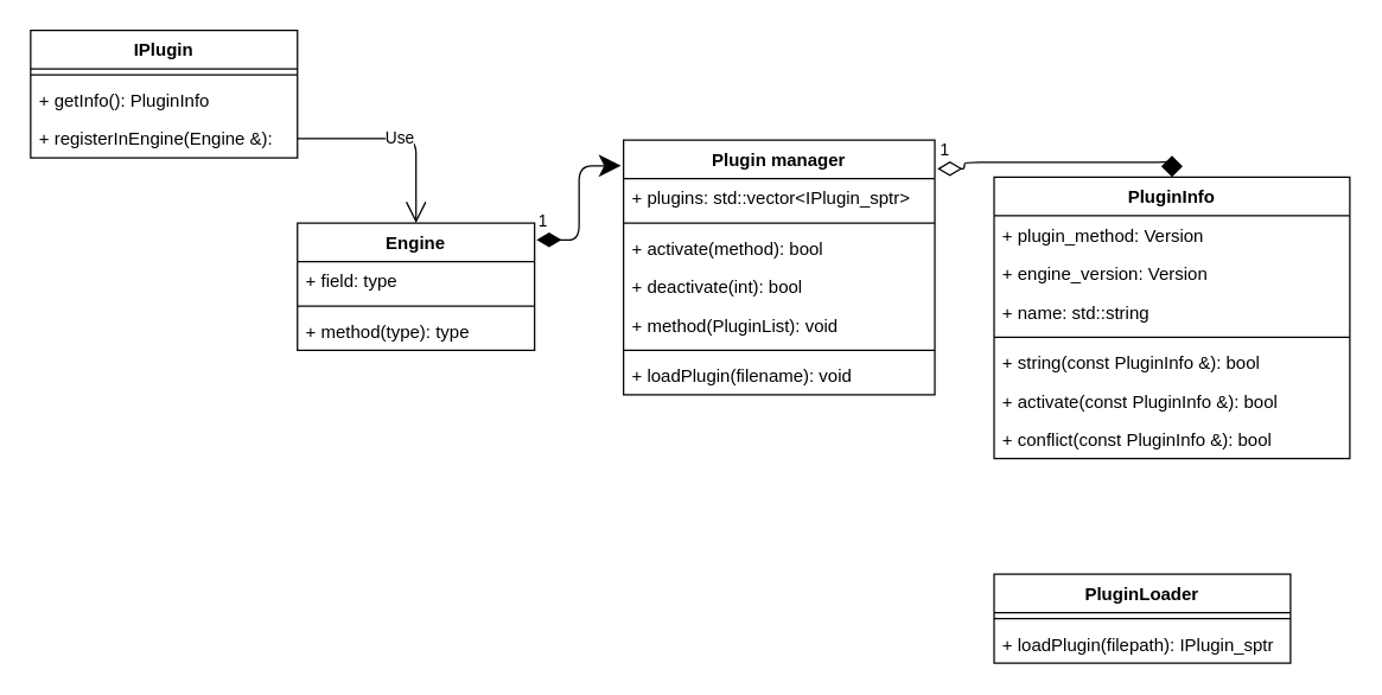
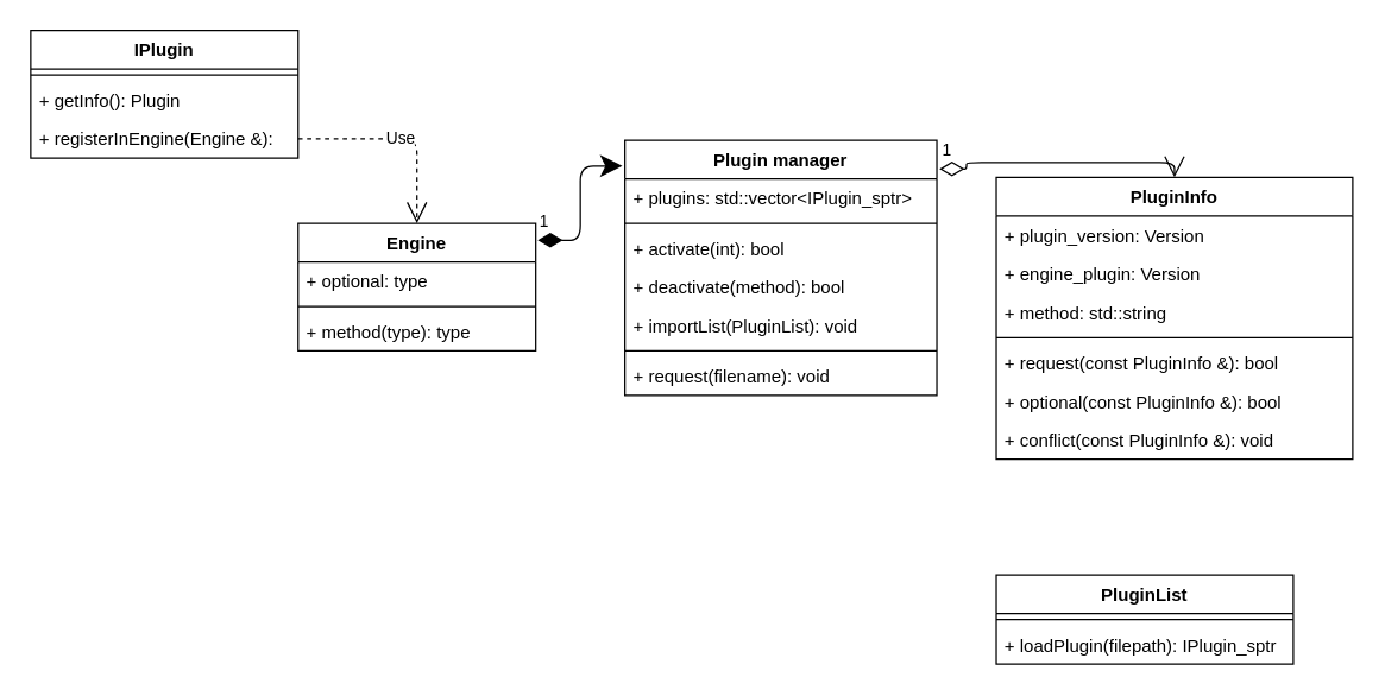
- <mxCell id="12" value="+ getInfo(): PluginInfo" style="text;strokeColor=none;fillColor=none;align=left;verticalAlign=top;spacingLeft=4;spacingRight=4;overflow=hidden;rotatable=0;points=[[0,0.5],[1,0.5]];portConstraint=eastwest;" vertex="1" parent="10"><mxGeometry y="34" width="180" height="26" as="geometry" /></mxCell>
+ <mxCell id="12" value="+ getInfo(): Plugin" style="text;strokeColor=none;fillColor=none;align=left;verticalAlign=top;spacingLeft=4;spacingRight=4;overflow=hidden;rotatable=0;points=[[0,0.5],[1,0.5]];portConstraint=eastwest;" vertex="1" parent="10"><mxGeometry y="34" width="180" height="26" as="geometry" /></mxCell>
- <mxCell id="18" value="Use" style="endArrow=open;endSize=12;dashed=0;html=1;exitX=1;exitY=0.5;exitDx=0;exitDy=0;entryX=0.5;entryY=0;entryDx=0;entryDy=0;" edge="1" parent="1" source="13" target="14"><mxGeometry width="160" relative="1" as="geometry"><mxPoint x="90" y="410" as="sourcePoint" /><mxPoint x="250" y="410" as="targetPoint" /><Array as="points"><mxPoint x="280" y="93" /></Array></mxGeometry></mxCell>
+ <mxCell id="18" value="Use" style="endArrow=open;endSize=12;dashed=1;html=1;exitX=1;exitY=0.5;exitDx=0;exitDy=0;entryX=0.5;entryY=0;entryDx=0;entryDy=0;" edge="1" parent="1" source="13" target="14"><mxGeometry width="160" relative="1" as="geometry"><mxPoint x="90" y="410" as="sourcePoint" /><mxPoint x="250" y="410" as="targetPoint" /><Array as="points"><mxPoint x="280" y="93" /></Array></mxGeometry></mxCell>
- <mxCell id="28" value="1" style="endArrow=diamond;html=1;endSize=12;startArrow=diamondThin;startSize=14;startFill=0;edgeStyle=orthogonalEdgeStyle;align=left;verticalAlign=bottom;entryX=0.5;entryY=0;entryDx=0;entryDy=0;exitX=1.008;exitY=0.113;exitDx=0;exitDy=0;exitPerimeter=0;" edge="1" parent="1" source="19" target="2"><mxGeometry x="-1" y="3" relative="1" as="geometry"><mxPoint x="470" y="240" as="sourcePoint" /><mxPoint x="630" y="240" as="targetPoint" /></mxGeometry></mxCell>
+ <mxCell id="28" value="1" style="endArrow=open;html=1;endSize=12;startArrow=diamondThin;startSize=14;startFill=0;edgeStyle=orthogonalEdgeStyle;align=left;verticalAlign=bottom;entryX=0.5;entryY=0;entryDx=0;entryDy=0;exitX=1.008;exitY=0.113;exitDx=0;exitDy=0;exitPerimeter=0;" edge="1" parent="1" source="19" target="2"><mxGeometry x="-1" y="3" relative="1" as="geometry"><mxPoint x="470" y="240" as="sourcePoint" /><mxPoint x="630" y="240" as="targetPoint" /></mxGeometry></mxCell>
- <mxCell id="3" value="+ plugin_method: Version" style="text;strokeColor=none;fillColor=none;align=left;verticalAlign=top;spacingLeft=4;spacingRight=4;overflow=hidden;rotatable=0;points=[[0,0.5],[1,0.5]];portConstraint=eastwest;" vertex="1" parent="2"><mxGeometry y="26" width="240" height="26" as="geometry" /></mxCell>
+ <mxCell id="3" value="+ plugin_version: Version" style="text;strokeColor=none;fillColor=none;align=left;verticalAlign=top;spacingLeft=4;spacingRight=4;overflow=hidden;rotatable=0;points=[[0,0.5],[1,0.5]];portConstraint=eastwest;" vertex="1" parent="2"><mxGeometry y="26" width="240" height="26" as="geometry" /></mxCell>
- <mxCell id="22" value="+ activate(method): bool" style="text;strokeColor=none;fillColor=none;align=left;verticalAlign=top;spacingLeft=4;spacingRight=4;overflow=hidden;rotatable=0;points=[[0,0.5],[1,0.5]];portConstraint=eastwest;" vertex="1" parent="19"><mxGeometry y="60" width="210" height="26" as="geometry" /></mxCell>
+ <mxCell id="22" value="+ activate(int): bool" style="text;strokeColor=none;fillColor=none;align=left;verticalAlign=top;spacingLeft=4;spacingRight=4;overflow=hidden;rotatable=0;points=[[0,0.5],[1,0.5]];portConstraint=eastwest;" vertex="1" parent="19"><mxGeometry y="60" width="210" height="26" as="geometry" /></mxCell>
- <mxCell id="4" value="+ engine_version: Version" style="text;strokeColor=none;fillColor=none;align=left;verticalAlign=top;spacingLeft=4;spacingRight=4;overflow=hidden;rotatable=0;points=[[0,0.5],[1,0.5]];portConstraint=eastwest;" vertex="1" parent="2"><mxGeometry y="52" width="240" height="26" as="geometry" /></mxCell>
+ <mxCell id="4" value="+ engine_plugin: Version" style="text;strokeColor=none;fillColor=none;align=left;verticalAlign=top;spacingLeft=4;spacingRight=4;overflow=hidden;rotatable=0;points=[[0,0.5],[1,0.5]];portConstraint=eastwest;" vertex="1" parent="2"><mxGeometry y="52" width="240" height="26" as="geometry" /></mxCell>
- <mxCell id="15" value="+ field: type" style="text;strokeColor=none;fillColor=none;align=left;verticalAlign=top;spacingLeft=4;spacingRight=4;overflow=hidden;rotatable=0;points=[[0,0.5],[1,0.5]];portConstraint=eastwest;" vertex="1" parent="14"><mxGeometry y="26" width="160" height="26" as="geometry" /></mxCell>
+ <mxCell id="15" value="+ optional: type" style="text;strokeColor=none;fillColor=none;align=left;verticalAlign=top;spacingLeft=4;spacingRight=4;overflow=hidden;rotatable=0;points=[[0,0.5],[1,0.5]];portConstraint=eastwest;" vertex="1" parent="14"><mxGeometry y="26" width="160" height="26" as="geometry" /></mxCell>
- <mxCell id="23" value="+ deactivate(int): bool" style="text;strokeColor=none;fillColor=none;align=left;verticalAlign=top;spacingLeft=4;spacingRight=4;overflow=hidden;rotatable=0;points=[[0,0.5],[1,0.5]];portConstraint=eastwest;" vertex="1" parent="19"><mxGeometry y="86" width="210" height="26" as="geometry" /></mxCell>
+ <mxCell id="23" value="+ deactivate(method): bool" style="text;strokeColor=none;fillColor=none;align=left;verticalAlign=top;spacingLeft=4;spacingRight=4;overflow=hidden;rotatable=0;points=[[0,0.5],[1,0.5]];portConstraint=eastwest;" vertex="1" parent="19"><mxGeometry y="86" width="210" height="26" as="geometry" /></mxCell>
- <mxCell id="5" value="+ name: std::string" style="text;strokeColor=none;fillColor=none;align=left;verticalAlign=top;spacingLeft=4;spacingRight=4;overflow=hidden;rotatable=0;points=[[0,0.5],[1,0.5]];portConstraint=eastwest;" vertex="1" parent="2"><mxGeometry y="78" width="240" height="26" as="geometry" /></mxCell>
+ <mxCell id="5" value="+ method: std::string" style="text;strokeColor=none;fillColor=none;align=left;verticalAlign=top;spacingLeft=4;spacingRight=4;overflow=hidden;rotatable=0;points=[[0,0.5],[1,0.5]];portConstraint=eastwest;" vertex="1" parent="2"><mxGeometry y="78" width="240" height="26" as="geometry" /></mxCell>
- <mxCell id="24" value="+ method(PluginList): void" style="text;strokeColor=none;fillColor=none;align=left;verticalAlign=top;spacingLeft=4;spacingRight=4;overflow=hidden;rotatable=0;points=[[0,0.5],[1,0.5]];portConstraint=eastwest;" vertex="1" parent="19"><mxGeometry y="112" width="210" height="26" as="geometry" /></mxCell>
+ <mxCell id="24" value="+ importList(PluginList): void" style="text;strokeColor=none;fillColor=none;align=left;verticalAlign=top;spacingLeft=4;spacingRight=4;overflow=hidden;rotatable=0;points=[[0,0.5],[1,0.5]];portConstraint=eastwest;" vertex="1" parent="19"><mxGeometry y="112" width="210" height="26" as="geometry" /></mxCell>
- <mxCell id="7" value="+ string(const PluginInfo &amp;): bool&#10;" style="text;strokeColor=none;fillColor=none;align=left;verticalAlign=top;spacingLeft=4;spacingRight=4;overflow=hidden;rotatable=0;points=[[0,0.5],[1,0.5]];portConstraint=eastwest;" vertex="1" parent="2"><mxGeometry y="112" width="240" height="26" as="geometry" /></mxCell>
+ <mxCell id="7" value="+ request(const PluginInfo &amp;): bool&#10;" style="text;strokeColor=none;fillColor=none;align=left;verticalAlign=top;spacingLeft=4;spacingRight=4;overflow=hidden;rotatable=0;points=[[0,0.5],[1,0.5]];portConstraint=eastwest;" vertex="1" parent="2"><mxGeometry y="112" width="240" height="26" as="geometry" /></mxCell>
- <mxCell id="26" value="+ loadPlugin(filename): void" style="text;strokeColor=none;fillColor=none;align=left;verticalAlign=top;spacingLeft=4;spacingRight=4;overflow=hidden;rotatable=0;points=[[0,0.5],[1,0.5]];portConstraint=eastwest;" vertex="1" parent="19"><mxGeometry y="146" width="210" height="26" as="geometry" /></mxCell>
+ <mxCell id="26" value="+ request(filename): void" style="text;strokeColor=none;fillColor=none;align=left;verticalAlign=top;spacingLeft=4;spacingRight=4;overflow=hidden;rotatable=0;points=[[0,0.5],[1,0.5]];portConstraint=eastwest;" vertex="1" parent="19"><mxGeometry y="146" width="210" height="26" as="geometry" /></mxCell>
- <mxCell id="8" value="+ activate(const PluginInfo &amp;): bool&#10;" style="text;strokeColor=none;fillColor=none;align=left;verticalAlign=top;spacingLeft=4;spacingRight=4;overflow=hidden;rotatable=0;points=[[0,0.5],[1,0.5]];portConstraint=eastwest;" vertex="1" parent="2"><mxGeometry y="138" width="240" height="26" as="geometry" /></mxCell>
+ <mxCell id="8" value="+ optional(const PluginInfo &amp;): bool&#10;" style="text;strokeColor=none;fillColor=none;align=left;verticalAlign=top;spacingLeft=4;spacingRight=4;overflow=hidden;rotatable=0;points=[[0,0.5],[1,0.5]];portConstraint=eastwest;" vertex="1" parent="2"><mxGeometry y="138" width="240" height="26" as="geometry" /></mxCell>
- <mxCell id="9" value="+ conflict(const PluginInfo &amp;): bool&#10;" style="text;strokeColor=none;fillColor=none;align=left;verticalAlign=top;spacingLeft=4;spacingRight=4;overflow=hidden;rotatable=0;points=[[0,0.5],[1,0.5]];portConstraint=eastwest;" vertex="1" parent="2"><mxGeometry y="164" width="240" height="26" as="geometry" /></mxCell>
+ <mxCell id="9" value="+ conflict(const PluginInfo &amp;): void&#10;" style="text;strokeColor=none;fillColor=none;align=left;verticalAlign=top;spacingLeft=4;spacingRight=4;overflow=hidden;rotatable=0;points=[[0,0.5],[1,0.5]];portConstraint=eastwest;" vertex="1" parent="2"><mxGeometry y="164" width="240" height="26" as="geometry" /></mxCell>
- <mxCell id="29" value="PluginLoader" style="swimlane;fontStyle=1;align=center;verticalAlign=top;childLayout=stackLayout;horizontal=1;startSize=26;horizontalStack=0;resizeParent=1;resizeParentMax=0;resizeLast=0;collapsible=1;marginBottom=0;" vertex="1" parent="1"><mxGeometry x="670" y="387" width="200" height="60" as="geometry" /></mxCell>
+ <mxCell id="29" value="PluginList" style="swimlane;fontStyle=1;align=center;verticalAlign=top;childLayout=stackLayout;horizontal=1;startSize=26;horizontalStack=0;resizeParent=1;resizeParentMax=0;resizeLast=0;collapsible=1;marginBottom=0;" vertex="1" parent="1"><mxGeometry x="670" y="387" width="200" height="60" as="geometry" /></mxCell>
